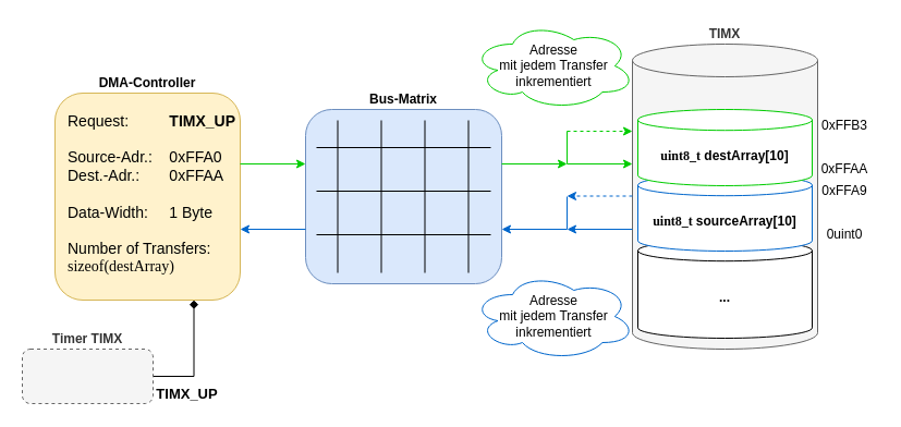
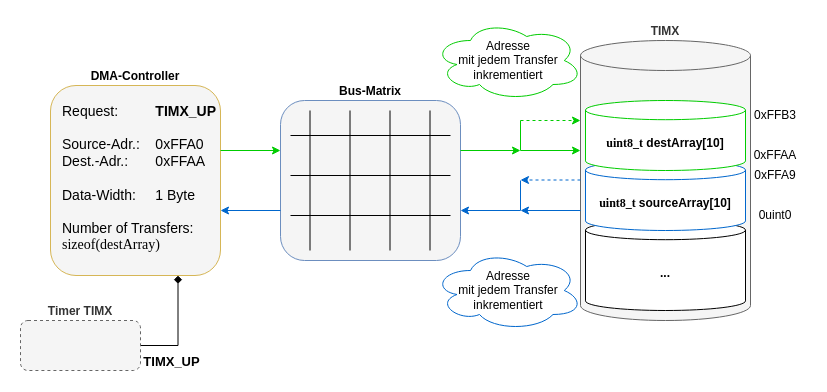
- <mxCell id="20" value="&lt;b&gt;DMA-Controller&lt;/b&gt;" style="rounded=1;whiteSpace=wrap;html=1;labelPosition=center;verticalLabelPosition=top;align=center;verticalAlign=bottom;fillColor=#fff2cc;strokeColor=#d6b656;" parent="1" vertex="1"><mxGeometry x="50" y="85" width="170" height="190" as="geometry" /></mxCell>
+ <mxCell id="20" value="&lt;b&gt;DMA-Controller&lt;/b&gt;" style="rounded=1;whiteSpace=wrap;html=1;labelPosition=center;verticalLabelPosition=top;align=center;verticalAlign=bottom;fillColor=#f5f5f5;strokeColor=#d6b656;" parent="1" vertex="1"><mxGeometry x="50" y="85" width="170" height="190" as="geometry" /></mxCell>
- <mxCell id="12" value="&lt;b&gt;Bus-Matrix&lt;/b&gt;" style="rounded=1;whiteSpace=wrap;html=1;labelPosition=center;verticalLabelPosition=top;align=center;verticalAlign=bottom;fillColor=#dae8fc;strokeColor=#6c8ebf;" parent="11" vertex="1"><mxGeometry width="180" height="160" as="geometry" /></mxCell>
+ <mxCell id="12" value="&lt;b&gt;Bus-Matrix&lt;/b&gt;" style="rounded=1;whiteSpace=wrap;html=1;labelPosition=center;verticalLabelPosition=top;align=center;verticalAlign=bottom;fillColor=#f5f5f5;strokeColor=#6c8ebf;" parent="11" vertex="1"><mxGeometry width="180" height="160" as="geometry" /></mxCell>
